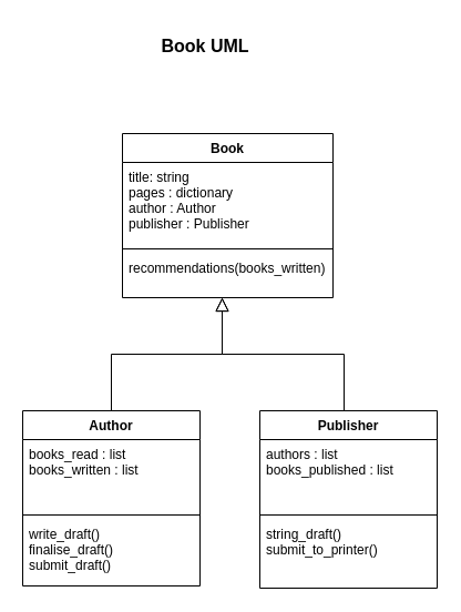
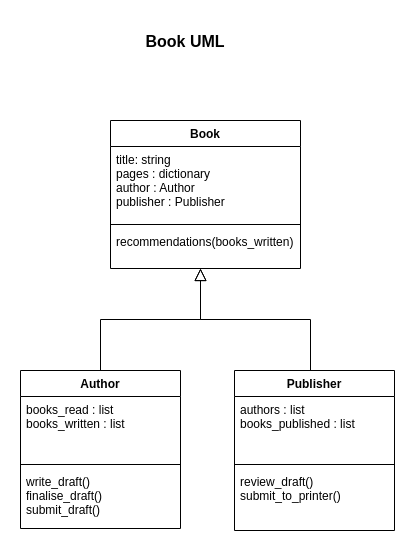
- <mxCell id="7" value="string_draft()&#10;submit_to_printer()" style="text;strokeColor=none;fillColor=none;align=left;verticalAlign=top;spacingLeft=4;spacingRight=4;overflow=hidden;rotatable=0;points=[[0,0.5],[1,0.5]];portConstraint=eastwest;fontSize=12;" vertex="1" parent="4"><mxGeometry y="98" width="160" height="62" as="geometry" /></mxCell>
+ <mxCell id="7" value="review_draft()&#10;submit_to_printer()" style="text;strokeColor=none;fillColor=none;align=left;verticalAlign=top;spacingLeft=4;spacingRight=4;overflow=hidden;rotatable=0;points=[[0,0.5],[1,0.5]];portConstraint=eastwest;fontSize=12;" vertex="1" parent="4"><mxGeometry y="98" width="160" height="62" as="geometry" /></mxCell>
